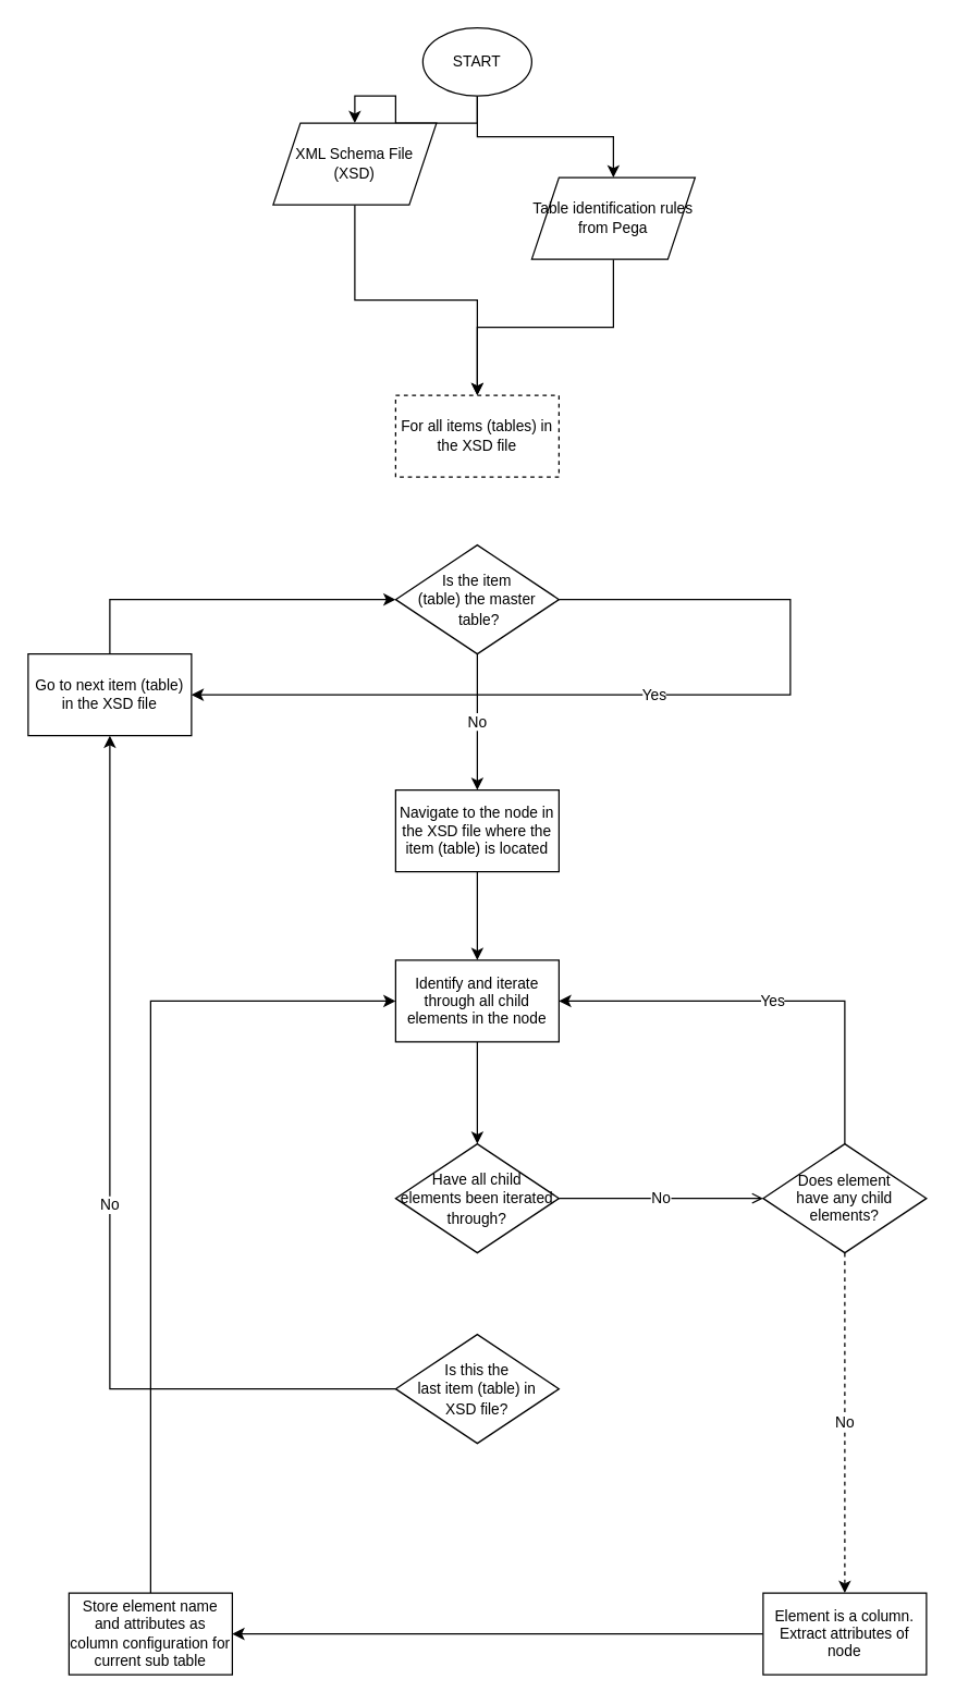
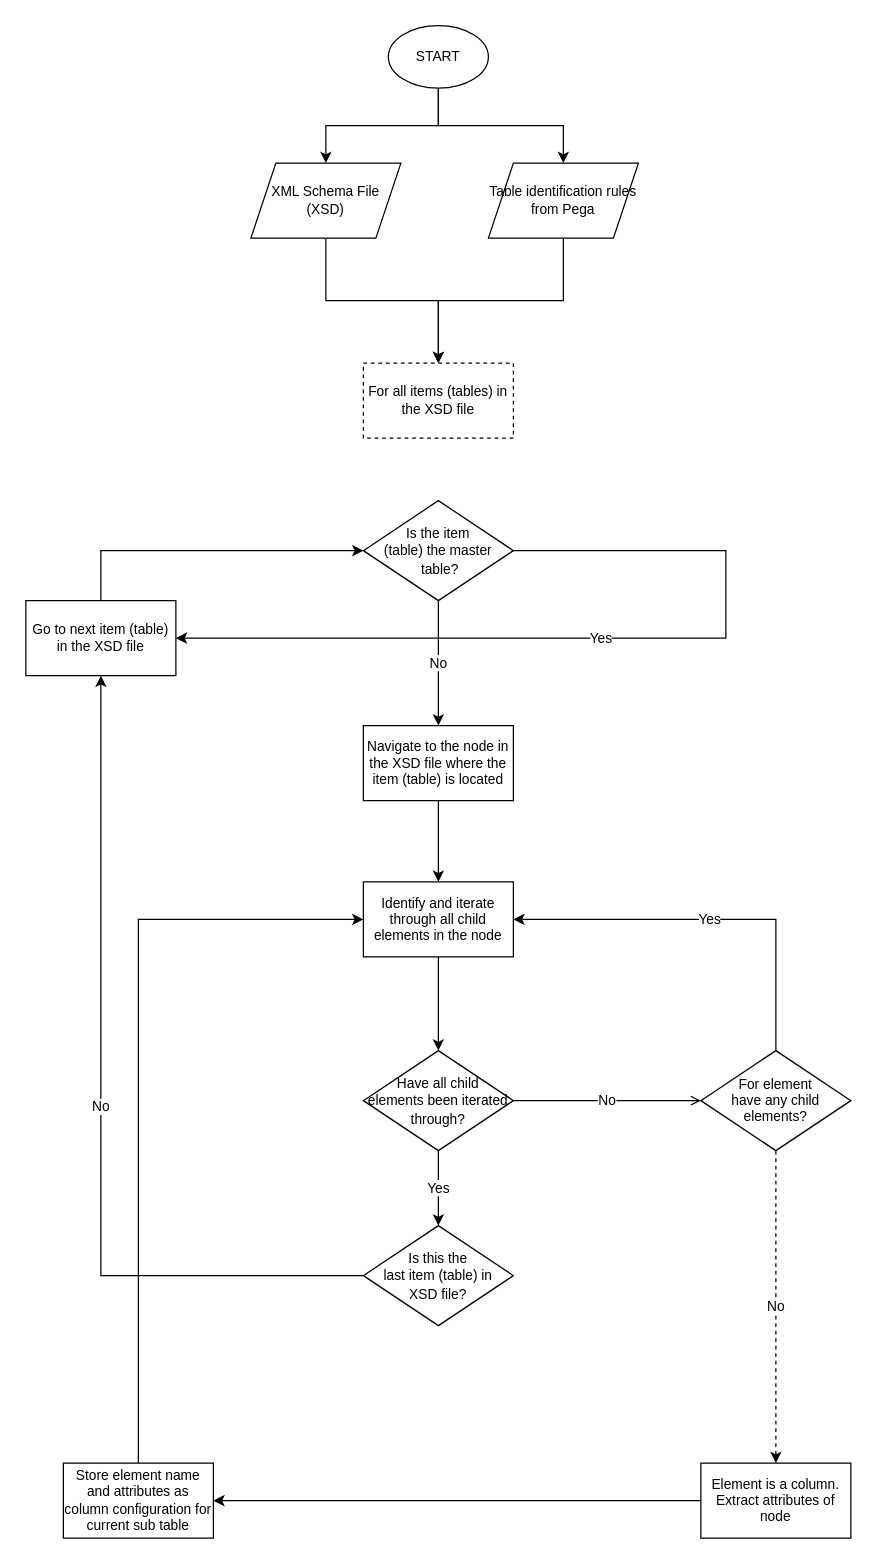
- <mxCell id="6" value="XML Schema File&lt;br style=&quot;font-size: 11px;&quot;&gt;(XSD)" style="shape=parallelogram;perimeter=parallelogramPerimeter;whiteSpace=wrap;html=1;fixedSize=1;fontSize=11;" parent="1" vertex="1"><mxGeometry x="200" y="90" width="120" height="60" as="geometry" /></mxCell>
+ <mxCell id="6" value="XML Schema File&lt;br style=&quot;font-size: 11px;&quot;&gt;(XSD)" style="shape=parallelogram;perimeter=parallelogramPerimeter;whiteSpace=wrap;html=1;fixedSize=1;fontSize=11;" parent="1" vertex="1"><mxGeometry x="200" y="130" width="120" height="60" as="geometry" /></mxCell>
- <mxCell id="21" value="Does element &lt;br style=&quot;font-size: 11px;&quot;&gt;have any child elements?" style="rhombus;whiteSpace=wrap;html=1;fontSize=11;" parent="1" vertex="1"><mxGeometry x="560" y="840" width="120" height="80" as="geometry" /></mxCell>
+ <mxCell id="21" value="For element &lt;br style=&quot;font-size: 11px;&quot;&gt;have any child elements?" style="rhombus;whiteSpace=wrap;html=1;fontSize=11;" parent="1" vertex="1"><mxGeometry x="560" y="840" width="120" height="80" as="geometry" /></mxCell>
+ <mxCell id="25" value="Yes" style="edgeStyle=orthogonalEdgeStyle;rounded=0;orthogonalLoop=1;jettySize=auto;html=1;entryX=0.5;entryY=0;entryDx=0;entryDy=0;fontSize=11;" parent="1" source="14" target="24" edge="1"><mxGeometry relative="1" as="geometry"><mxPoint x="350" y="920" as="sourcePoint" /><mxPoint x="350" y="1110" as="targetPoint" /></mxGeometry></mxCell>
